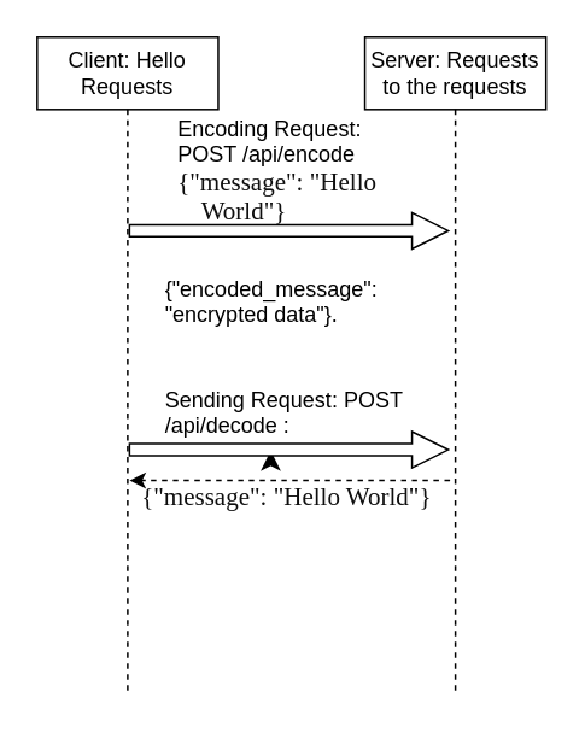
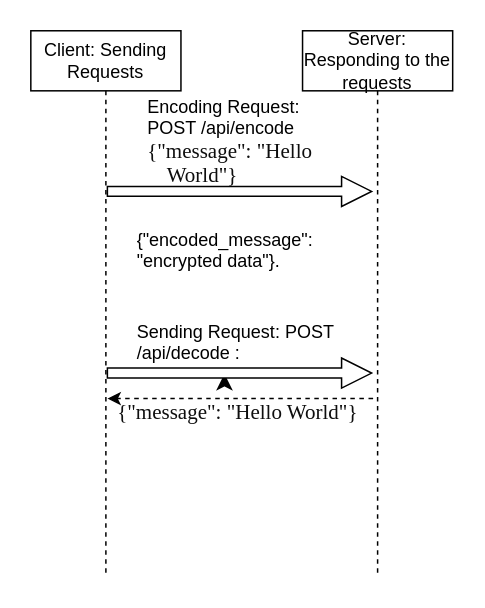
- <mxCell id="2" value="Client: Hello Requests" style="shape=umlLifeline;perimeter=lifelinePerimeter;whiteSpace=wrap;html=1;container=1;dropTarget=0;collapsible=0;recursiveResize=0;outlineConnect=0;portConstraint=eastwest;newEdgeStyle={&quot;edgeStyle&quot;:&quot;elbowEdgeStyle&quot;,&quot;elbow&quot;:&quot;vertical&quot;,&quot;curved&quot;:0,&quot;rounded&quot;:0};" vertex="1" parent="1"><mxGeometry x="20" y="20" width="100" height="363" as="geometry" /></mxCell>
+ <mxCell id="2" value="Client: Sending Requests" style="shape=umlLifeline;perimeter=lifelinePerimeter;whiteSpace=wrap;html=1;container=1;dropTarget=0;collapsible=0;recursiveResize=0;outlineConnect=0;portConstraint=eastwest;newEdgeStyle={&quot;edgeStyle&quot;:&quot;elbowEdgeStyle&quot;,&quot;elbow&quot;:&quot;vertical&quot;,&quot;curved&quot;:0,&quot;rounded&quot;:0};" vertex="1" parent="1"><mxGeometry x="20" y="20" width="100" height="363" as="geometry" /></mxCell>
- <mxCell id="3" value="Server: Requests to the requests" style="shape=umlLifeline;perimeter=lifelinePerimeter;whiteSpace=wrap;html=1;container=1;dropTarget=0;collapsible=0;recursiveResize=0;outlineConnect=0;portConstraint=eastwest;newEdgeStyle={&quot;edgeStyle&quot;:&quot;elbowEdgeStyle&quot;,&quot;elbow&quot;:&quot;vertical&quot;,&quot;curved&quot;:0,&quot;rounded&quot;:0};" vertex="1" parent="1"><mxGeometry x="201" y="20" width="100" height="362" as="geometry" /></mxCell>
+ <mxCell id="3" value="Server: Responding to the requests" style="shape=umlLifeline;perimeter=lifelinePerimeter;whiteSpace=wrap;html=1;container=1;dropTarget=0;collapsible=0;recursiveResize=0;outlineConnect=0;portConstraint=eastwest;newEdgeStyle={&quot;edgeStyle&quot;:&quot;elbowEdgeStyle&quot;,&quot;elbow&quot;:&quot;vertical&quot;,&quot;curved&quot;:0,&quot;rounded&quot;:0};" vertex="1" parent="1"><mxGeometry x="201" y="20" width="100" height="362" as="geometry" /></mxCell>
